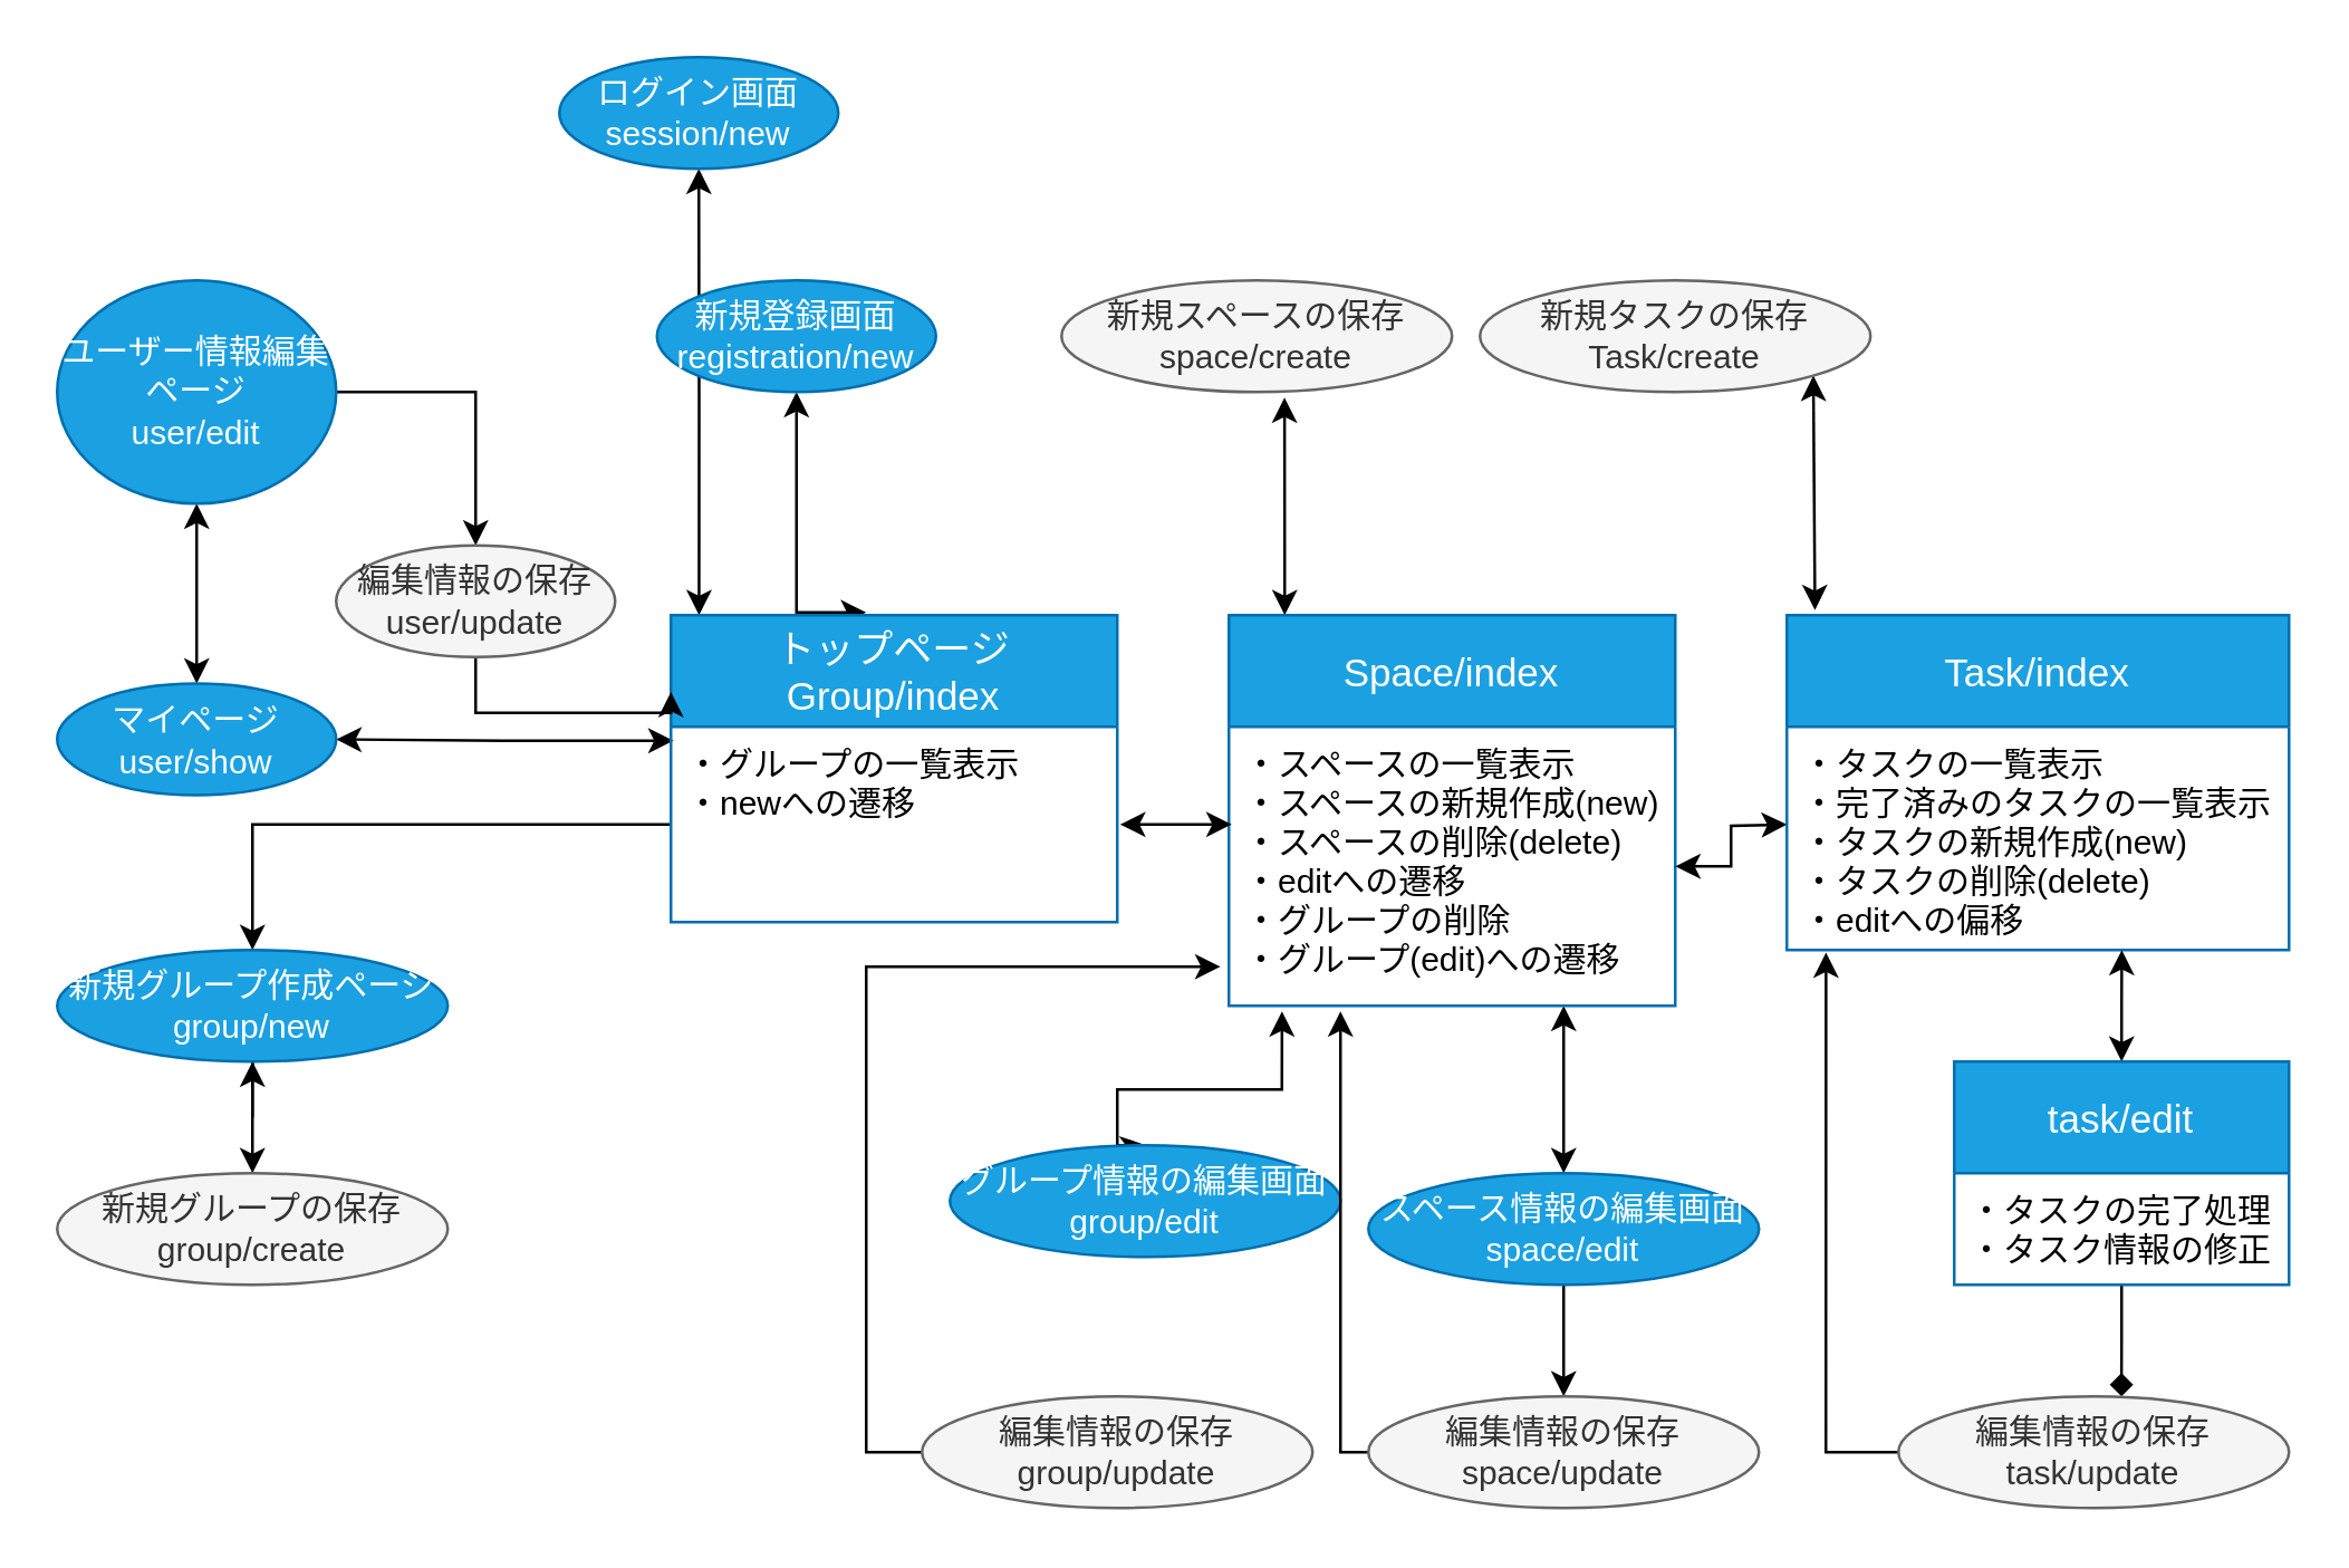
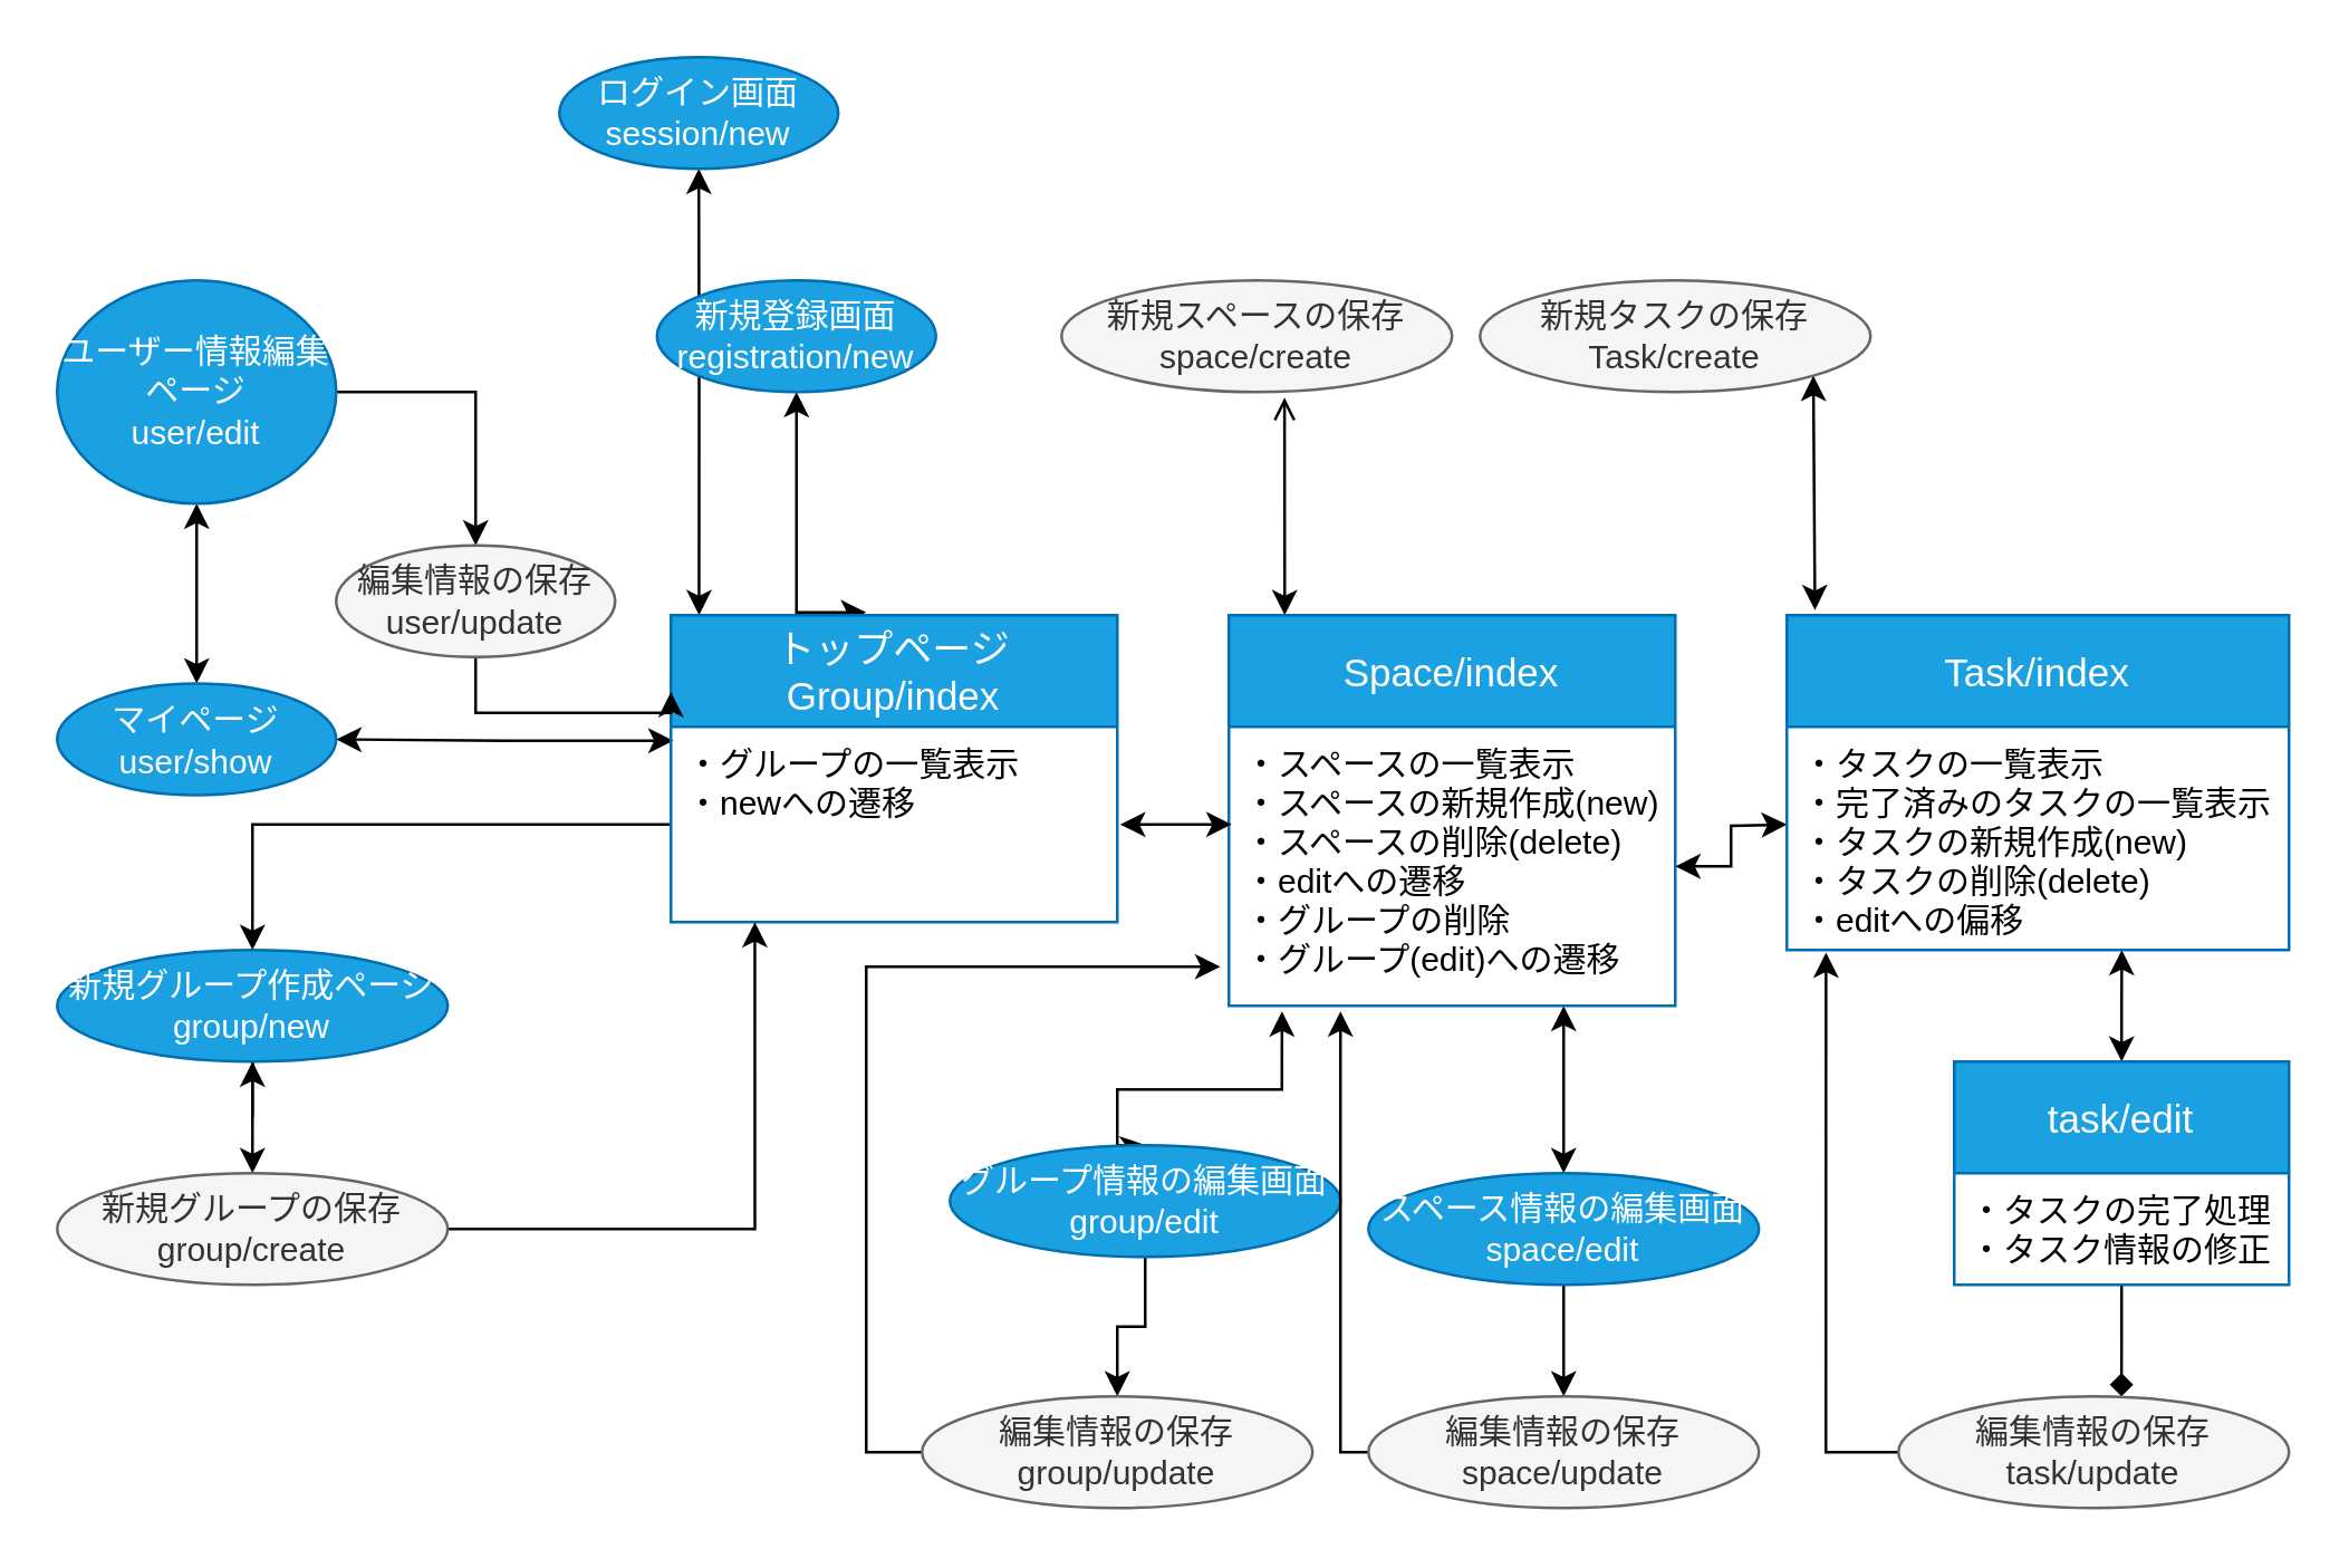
- <mxCell id="16" style="edgeStyle=orthogonalEdgeStyle;rounded=0;orthogonalLoop=1;jettySize=auto;html=1;startArrow=classic;startFill=1;entryX=0.571;entryY=1.05;entryDx=0;entryDy=0;entryPerimeter=0;" parent="1" source="17" target="29" edge="1"><mxGeometry relative="1" as="geometry"><mxPoint x="459" y="143" as="targetPoint" /><Array as="points"><mxPoint x="460" y="200" /><mxPoint x="460" y="200" /></Array></mxGeometry></mxCell>
+ <mxCell id="16" style="edgeStyle=orthogonalEdgeStyle;rounded=0;orthogonalLoop=1;jettySize=auto;html=1;startArrow=classic;startFill=1;entryX=0.571;entryY=1.05;entryDx=0;entryDy=0;entryPerimeter=0;endArrow=open;" parent="1" source="17" target="29" edge="1"><mxGeometry relative="1" as="geometry"><mxPoint x="459" y="143" as="targetPoint" /><Array as="points"><mxPoint x="460" y="200" /><mxPoint x="460" y="200" /></Array></mxGeometry></mxCell>
+ <mxCell id="45" style="edgeStyle=orthogonalEdgeStyle;rounded=0;orthogonalLoop=1;jettySize=auto;html=1;entryX=0.188;entryY=1;entryDx=0;entryDy=0;entryPerimeter=0;startArrow=none;startFill=0;exitX=1;exitY=0.5;exitDx=0;exitDy=0;" parent="1" source="46" target="14" edge="1"><mxGeometry relative="1" as="geometry"><Array as="points"><mxPoint x="270" y="440" /></Array></mxGeometry></mxCell>
+ <mxCell id="20" style="edgeStyle=orthogonalEdgeStyle;rounded=0;orthogonalLoop=1;jettySize=auto;html=1;exitX=0.5;exitY=1;exitDx=0;exitDy=0;entryX=0.5;entryY=0;entryDx=0;entryDy=0;startArrow=none;startFill=0;" parent="1" source="21" target="23" edge="1"><mxGeometry relative="1" as="geometry" /></mxCell>
